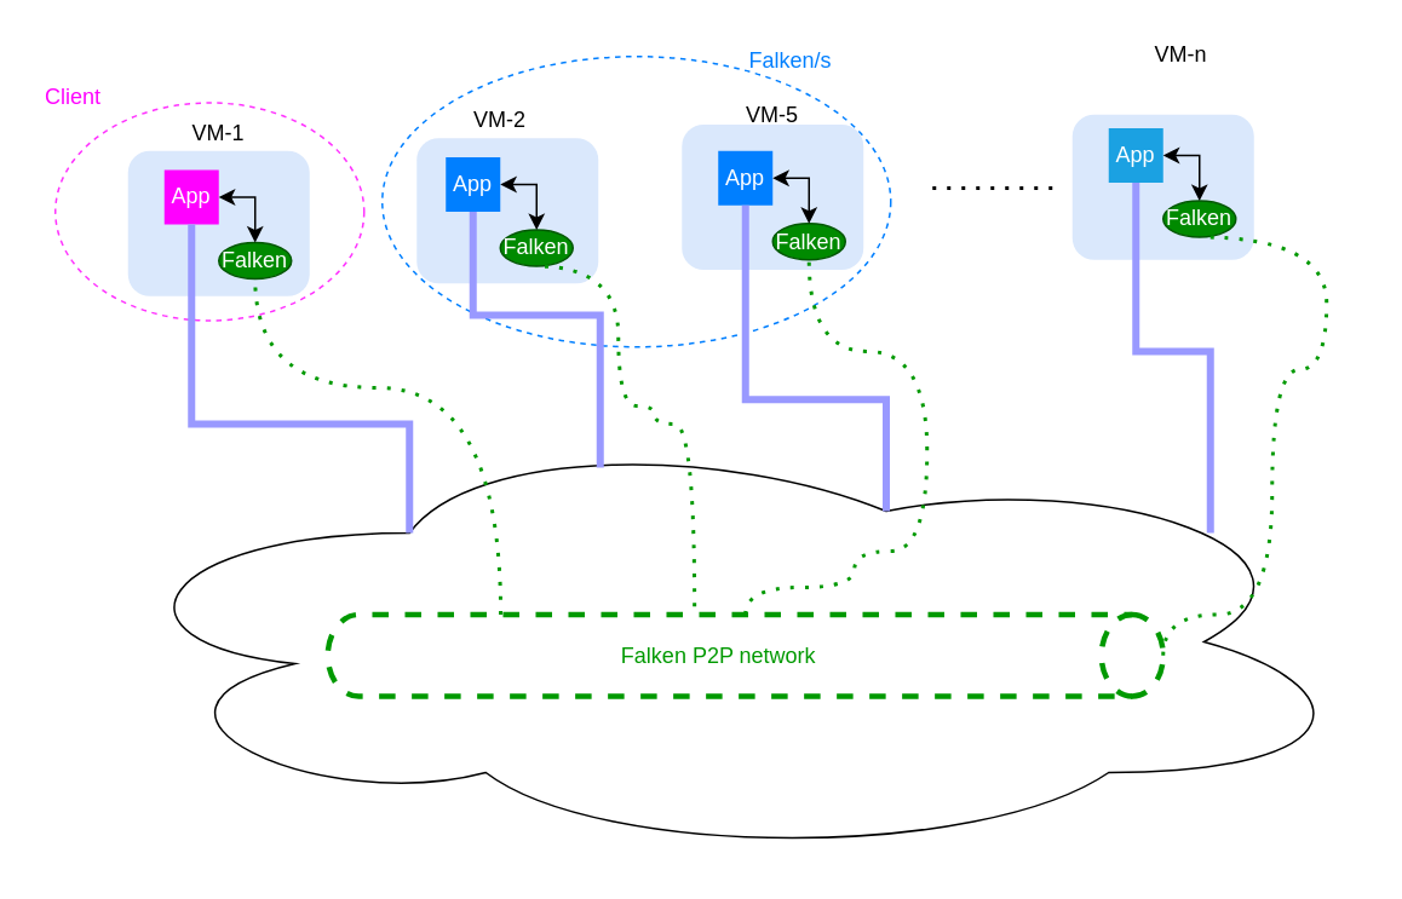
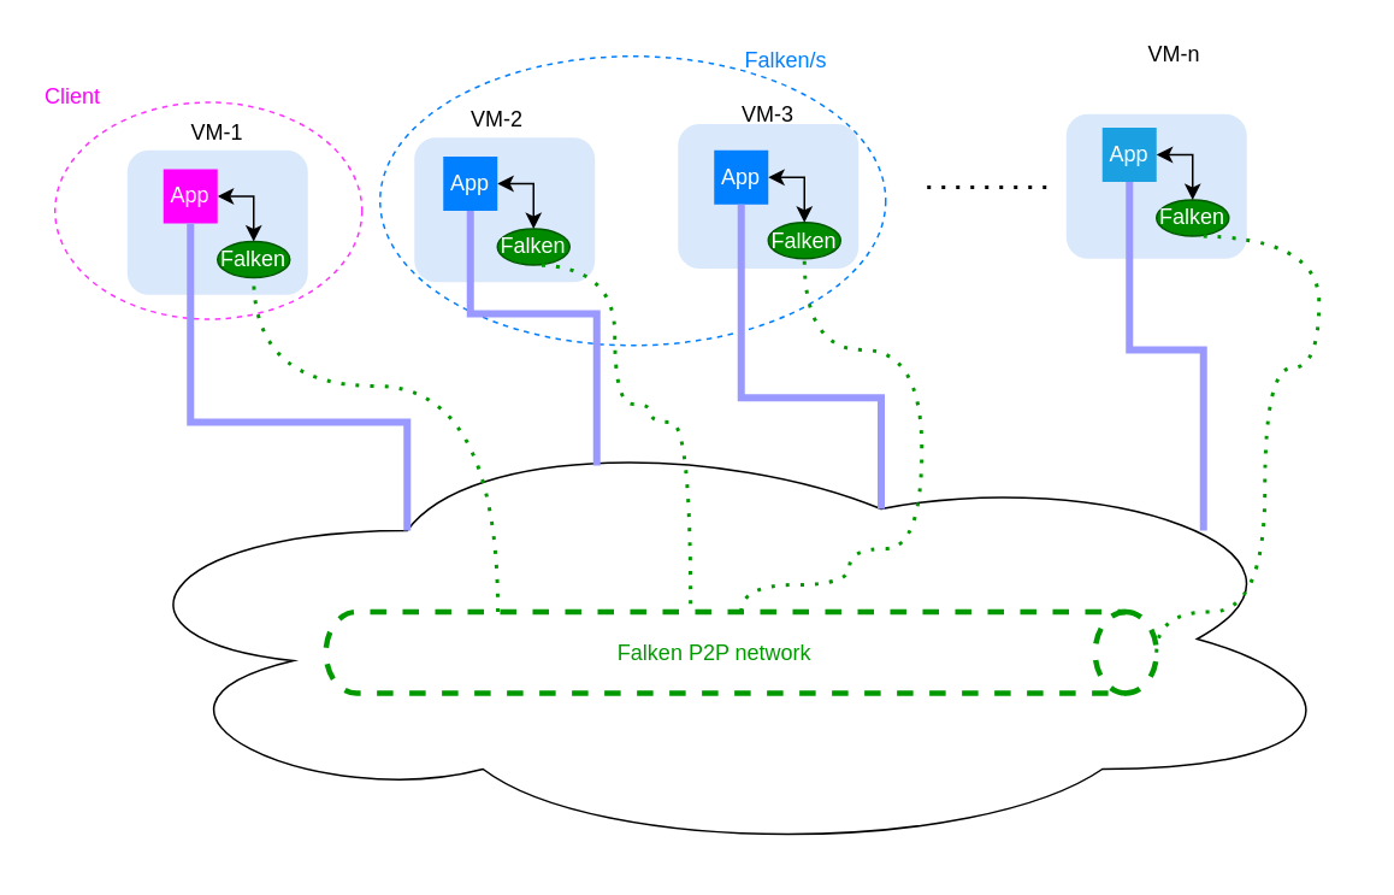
- <mxCell id="16" value="VM-5" style="text;html=1;strokeColor=none;fillColor=none;align=center;verticalAlign=middle;whiteSpace=wrap;rounded=0;" vertex="1" parent="1"><mxGeometry x="405" y="52.5" width="40" height="20" as="geometry" /></mxCell>
+ <mxCell id="16" value="VM-3" style="text;html=1;strokeColor=none;fillColor=none;align=center;verticalAlign=middle;whiteSpace=wrap;rounded=0;" vertex="1" parent="1"><mxGeometry x="405" y="52.5" width="40" height="20" as="geometry" /></mxCell>
